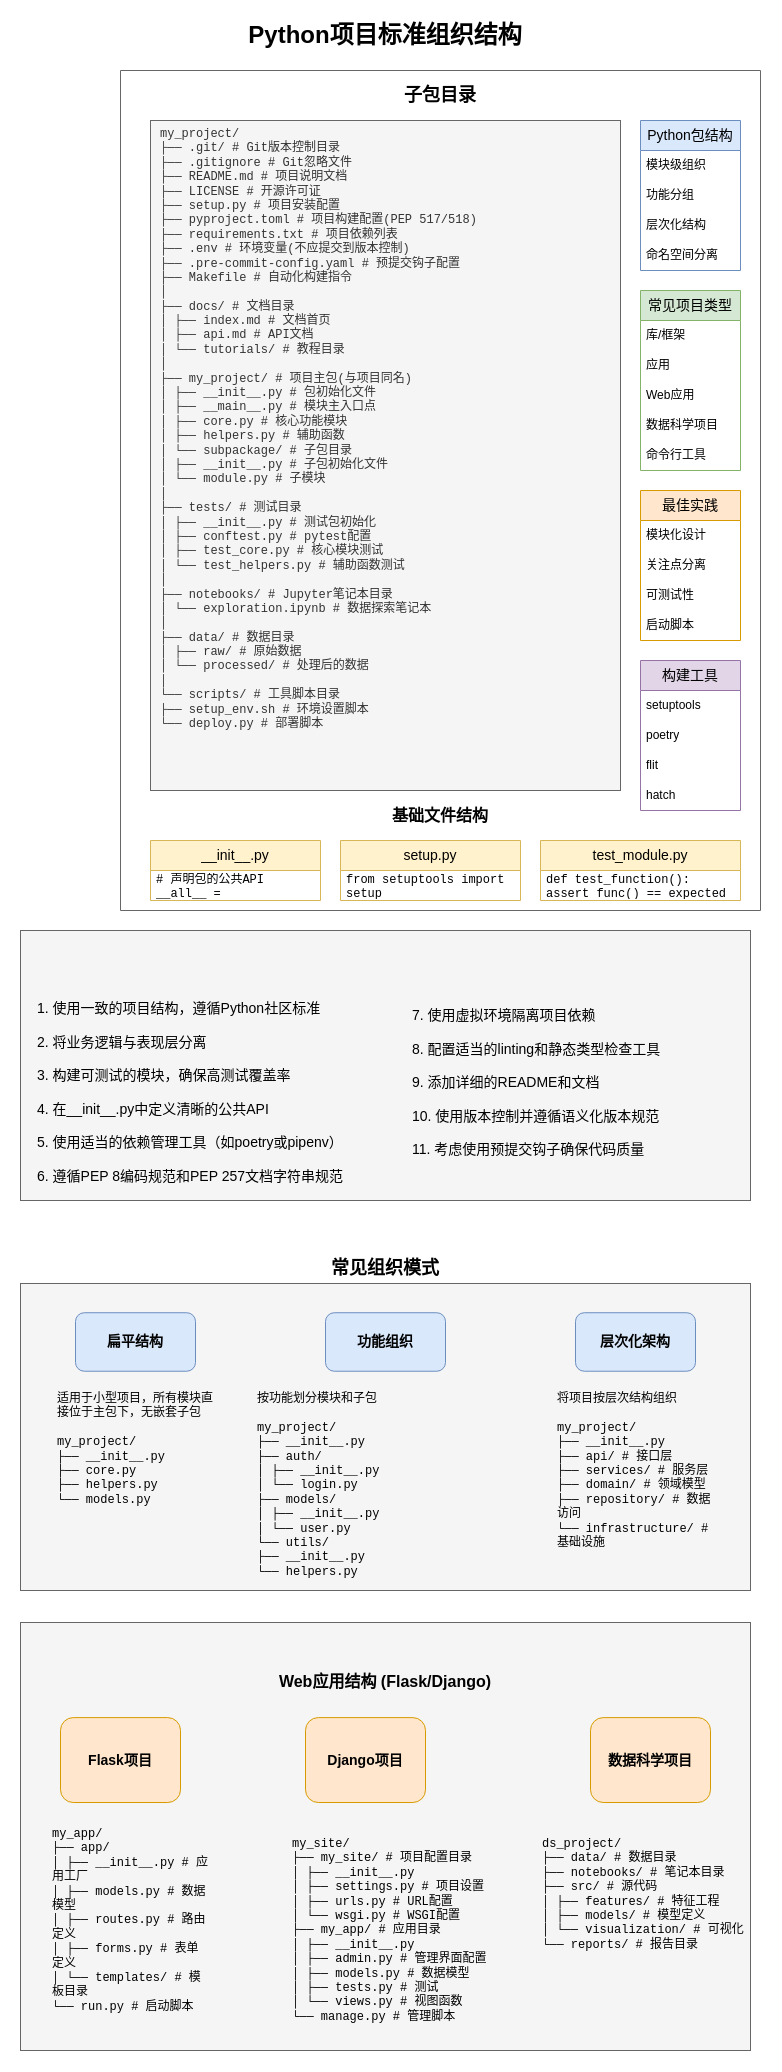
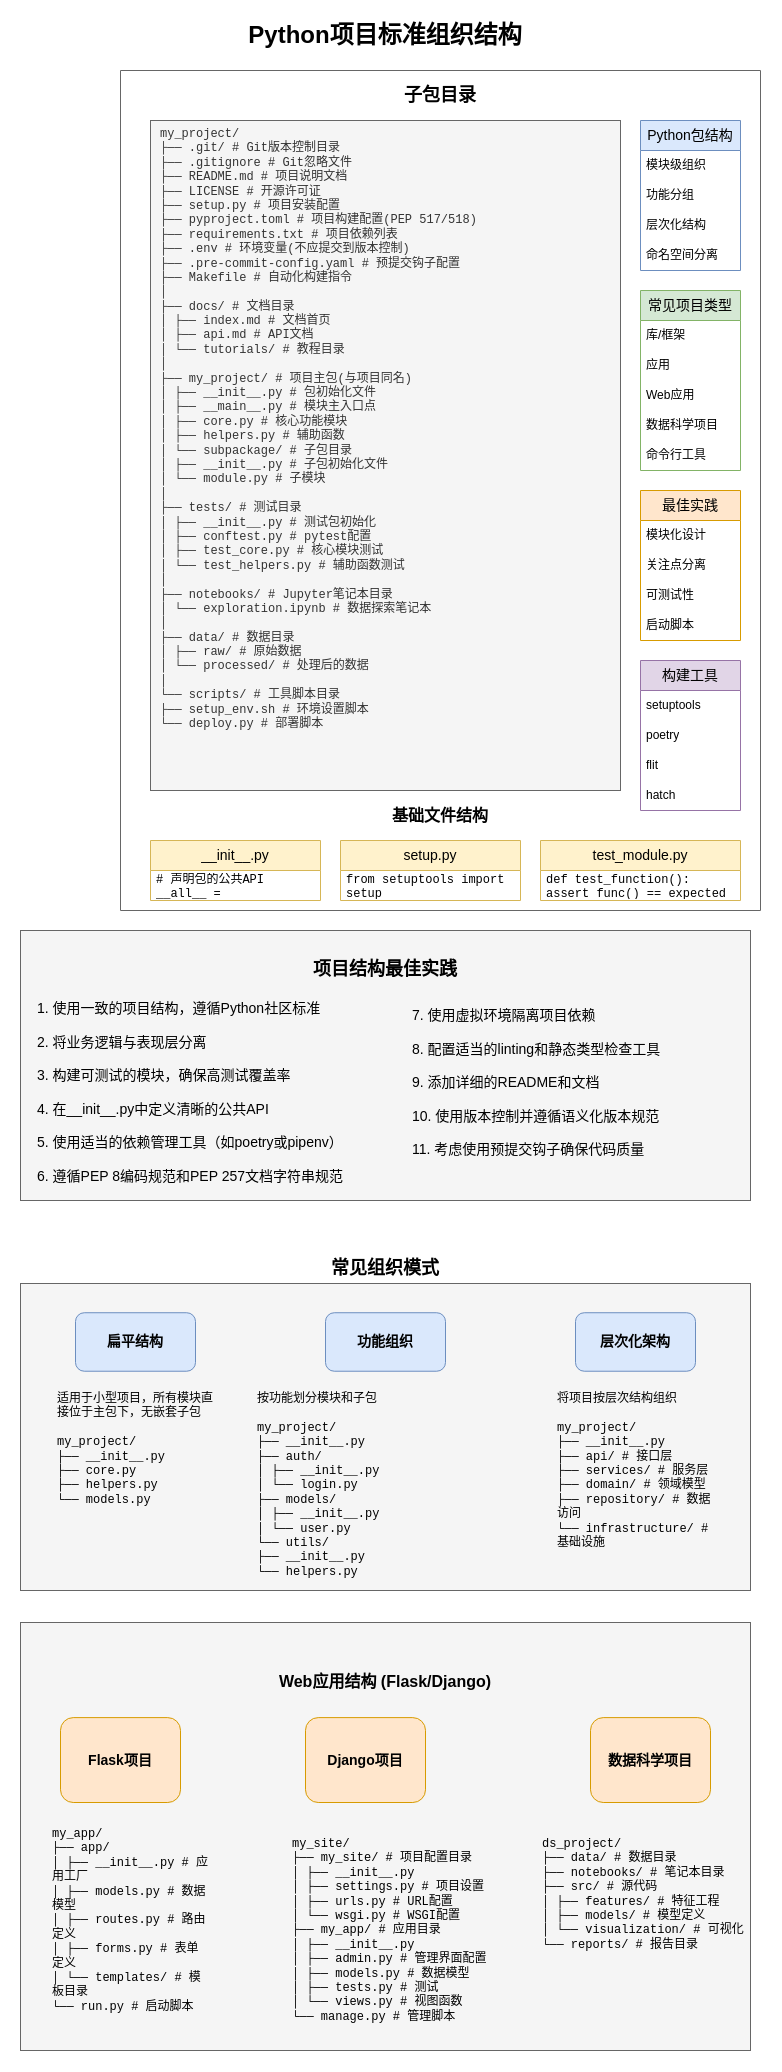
+ <mxCell id="36" value="项目结构最佳实践" style="text;html=1;strokeColor=none;fillColor=none;align=center;verticalAlign=middle;whiteSpace=wrap;rounded=0;fontSize=18;fontStyle=1" parent="34" vertex="1"><mxGeometry x="265" y="15.625" width="200" height="46.875" as="geometry" /></mxCell>
